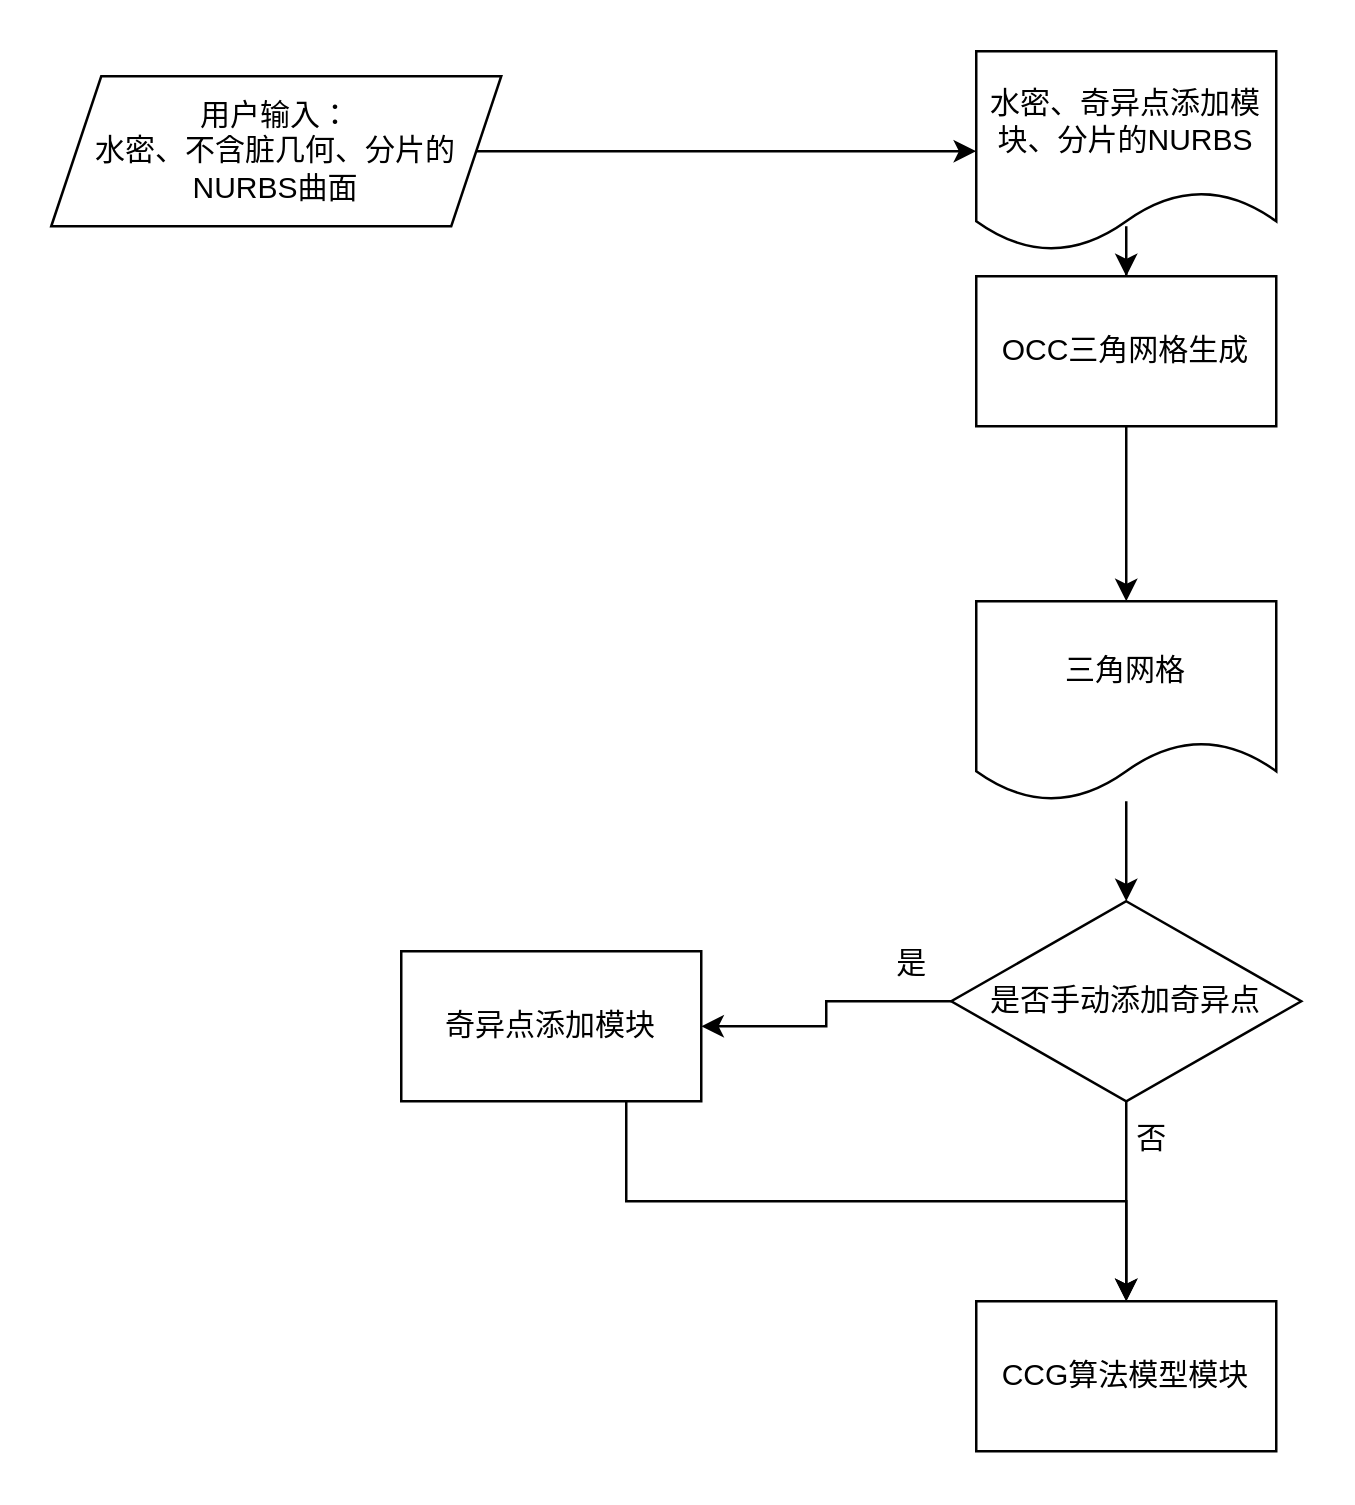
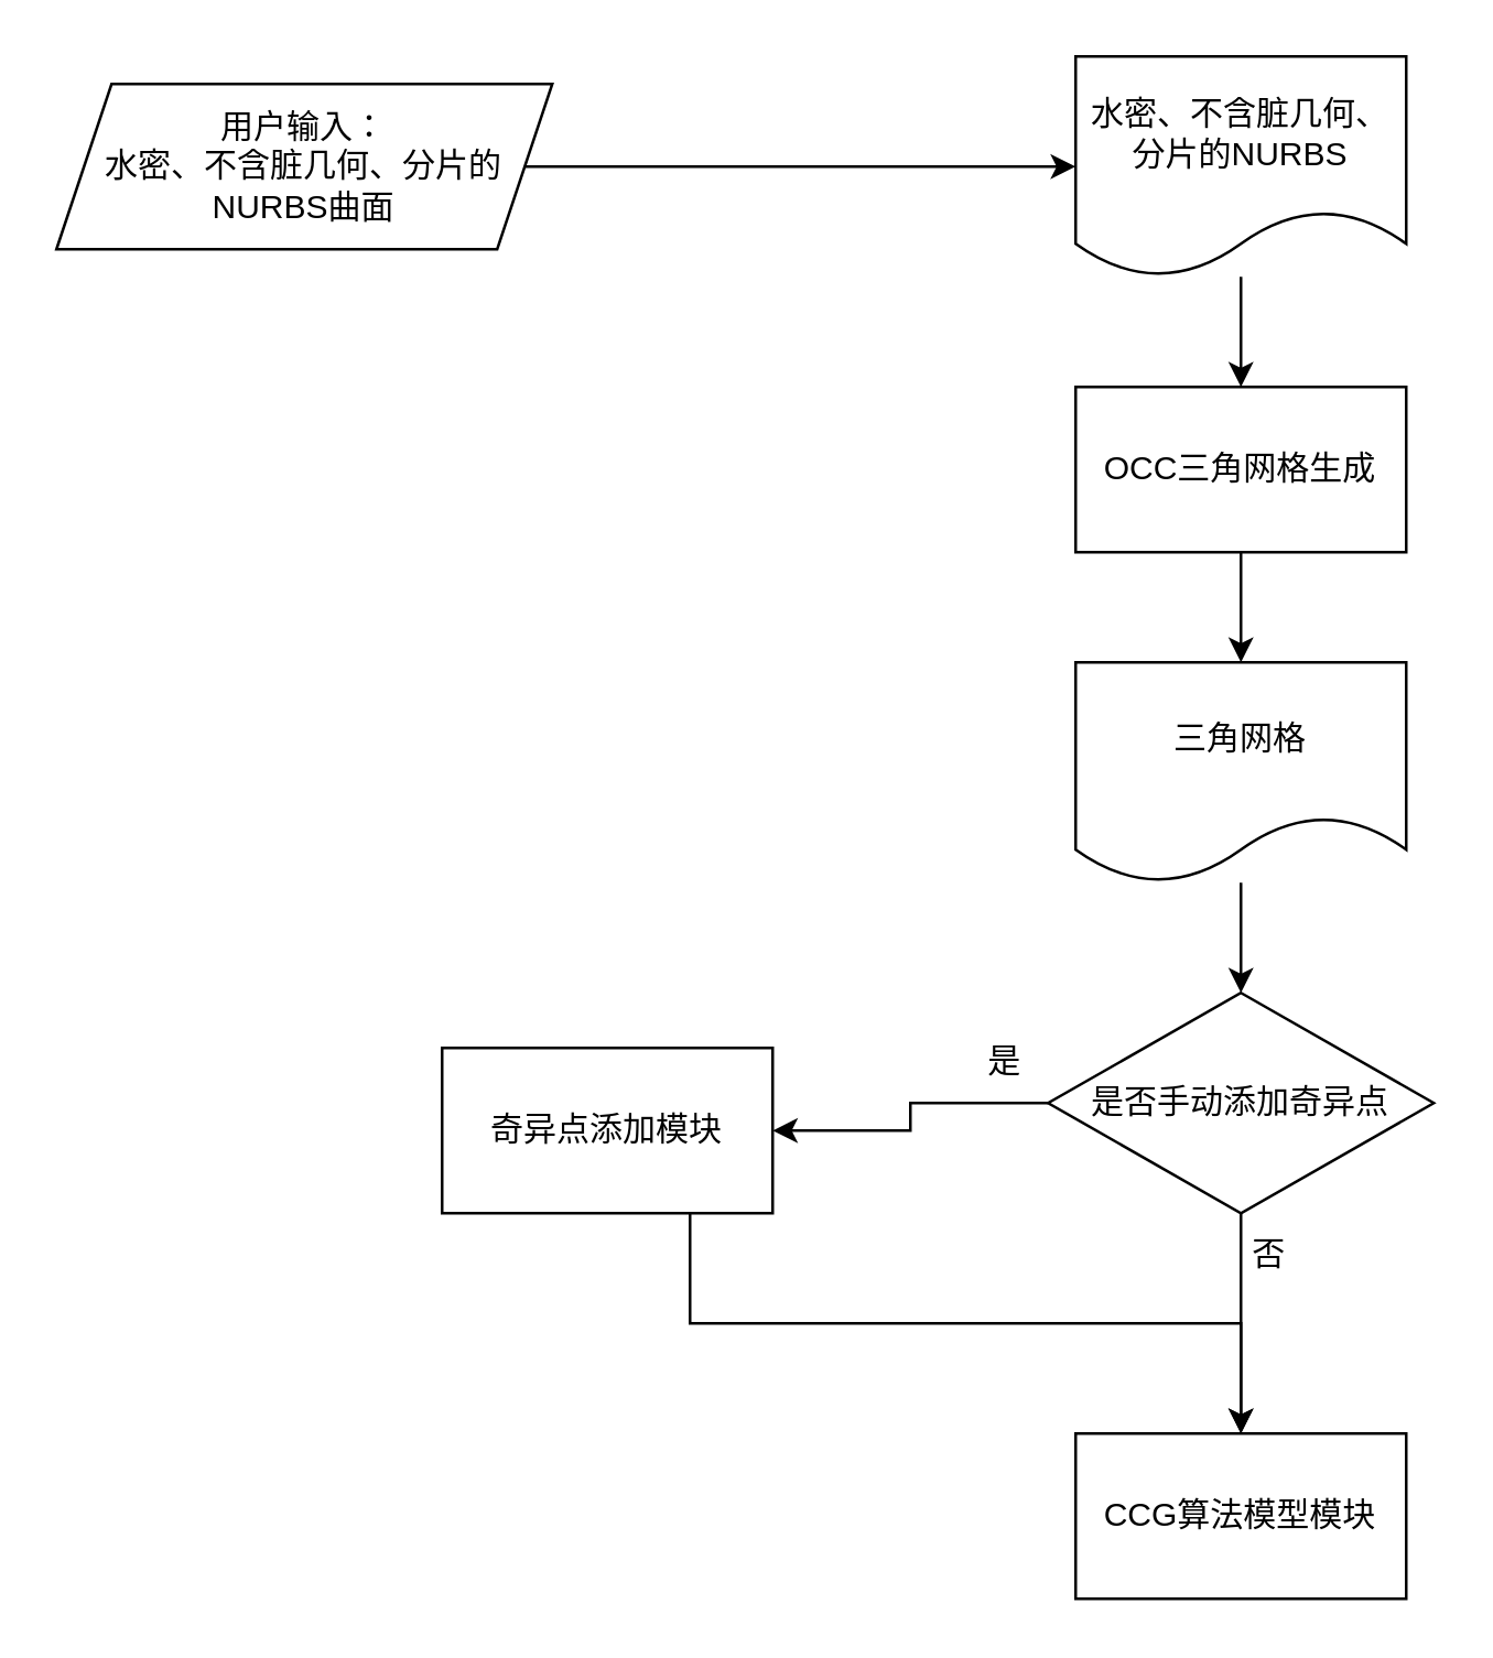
- <mxCell id="5" value="水密、奇异点添加模块、分片的NURBS" style="shape=document;whiteSpace=wrap;html=1;boundedLbl=1;" vertex="1" parent="1"><mxGeometry x="390" y="20" width="120" height="80" as="geometry" /></mxCell>
+ <mxCell id="5" value="水密、不含脏几何、分片的NURBS" style="shape=document;whiteSpace=wrap;html=1;boundedLbl=1;" vertex="1" parent="1"><mxGeometry x="390" y="20" width="120" height="80" as="geometry" /></mxCell>
- <mxCell id="7" value="OCC三角网格生成" style="rounded=0;whiteSpace=wrap;html=1;" vertex="1" parent="1"><mxGeometry x="390" y="110" width="120" height="60" as="geometry" /></mxCell>
+ <mxCell id="7" value="OCC三角网格生成" style="rounded=0;whiteSpace=wrap;html=1;" vertex="1" parent="1"><mxGeometry x="390" y="140" width="120" height="60" as="geometry" /></mxCell>
